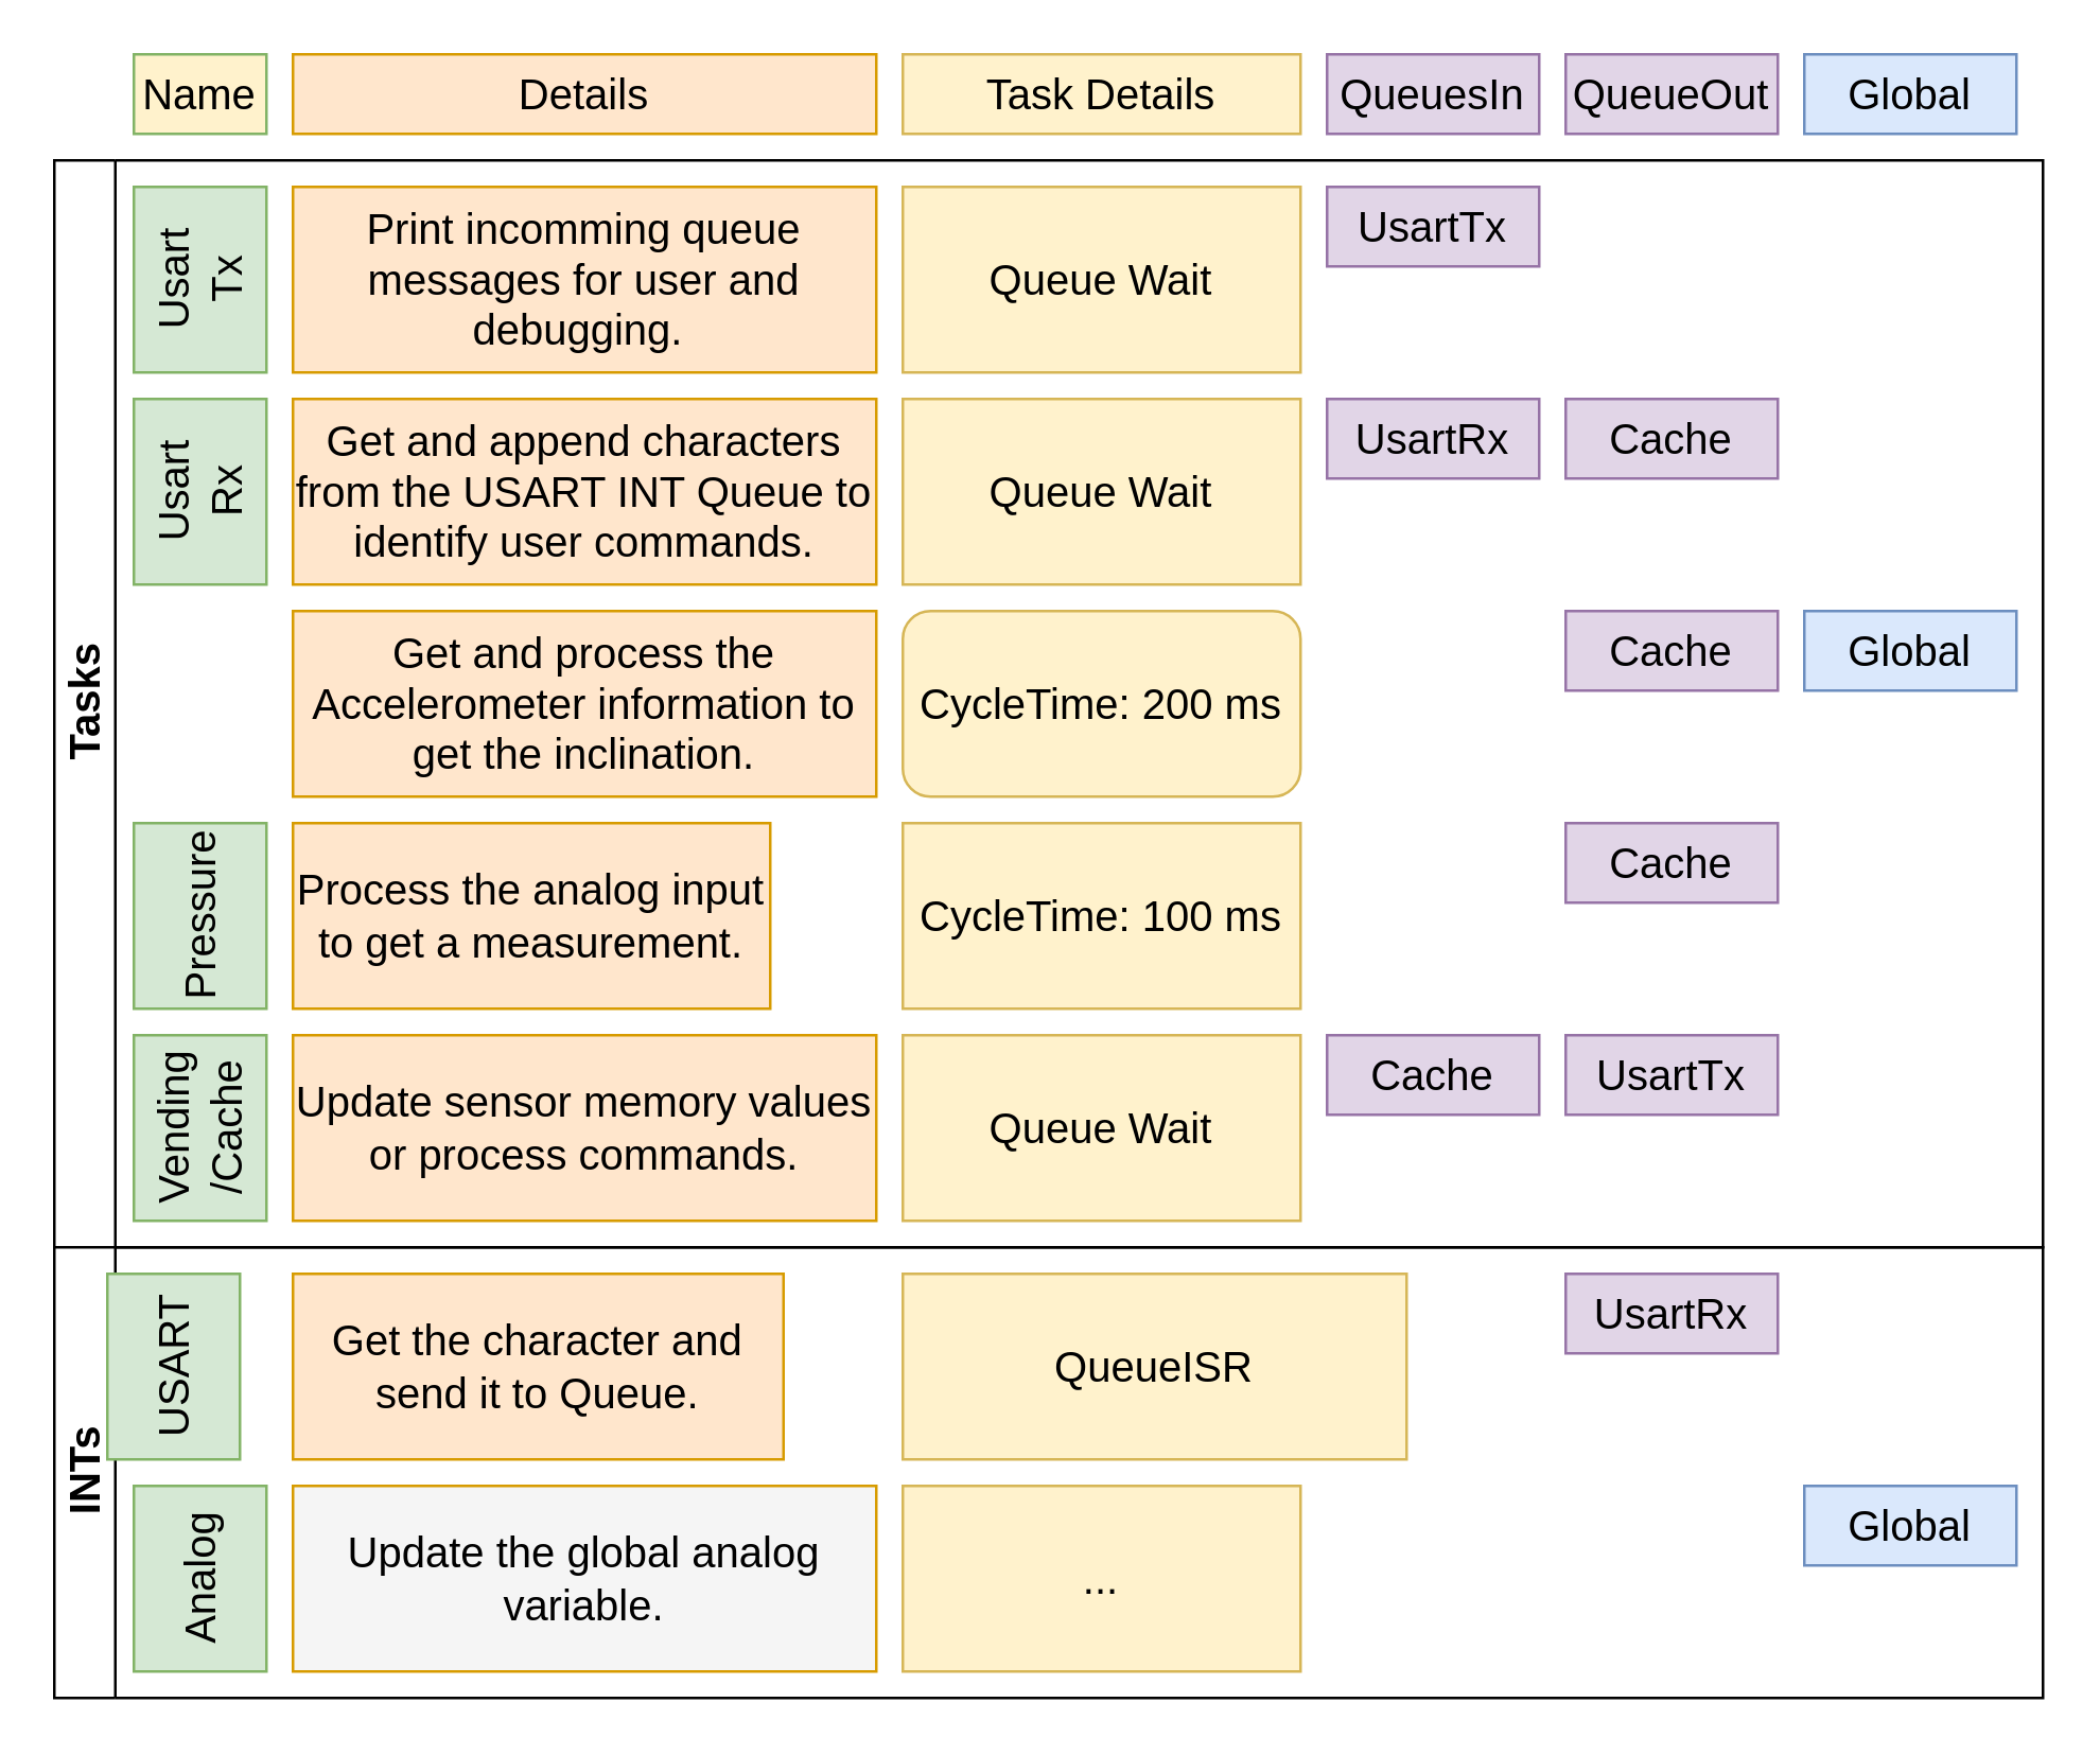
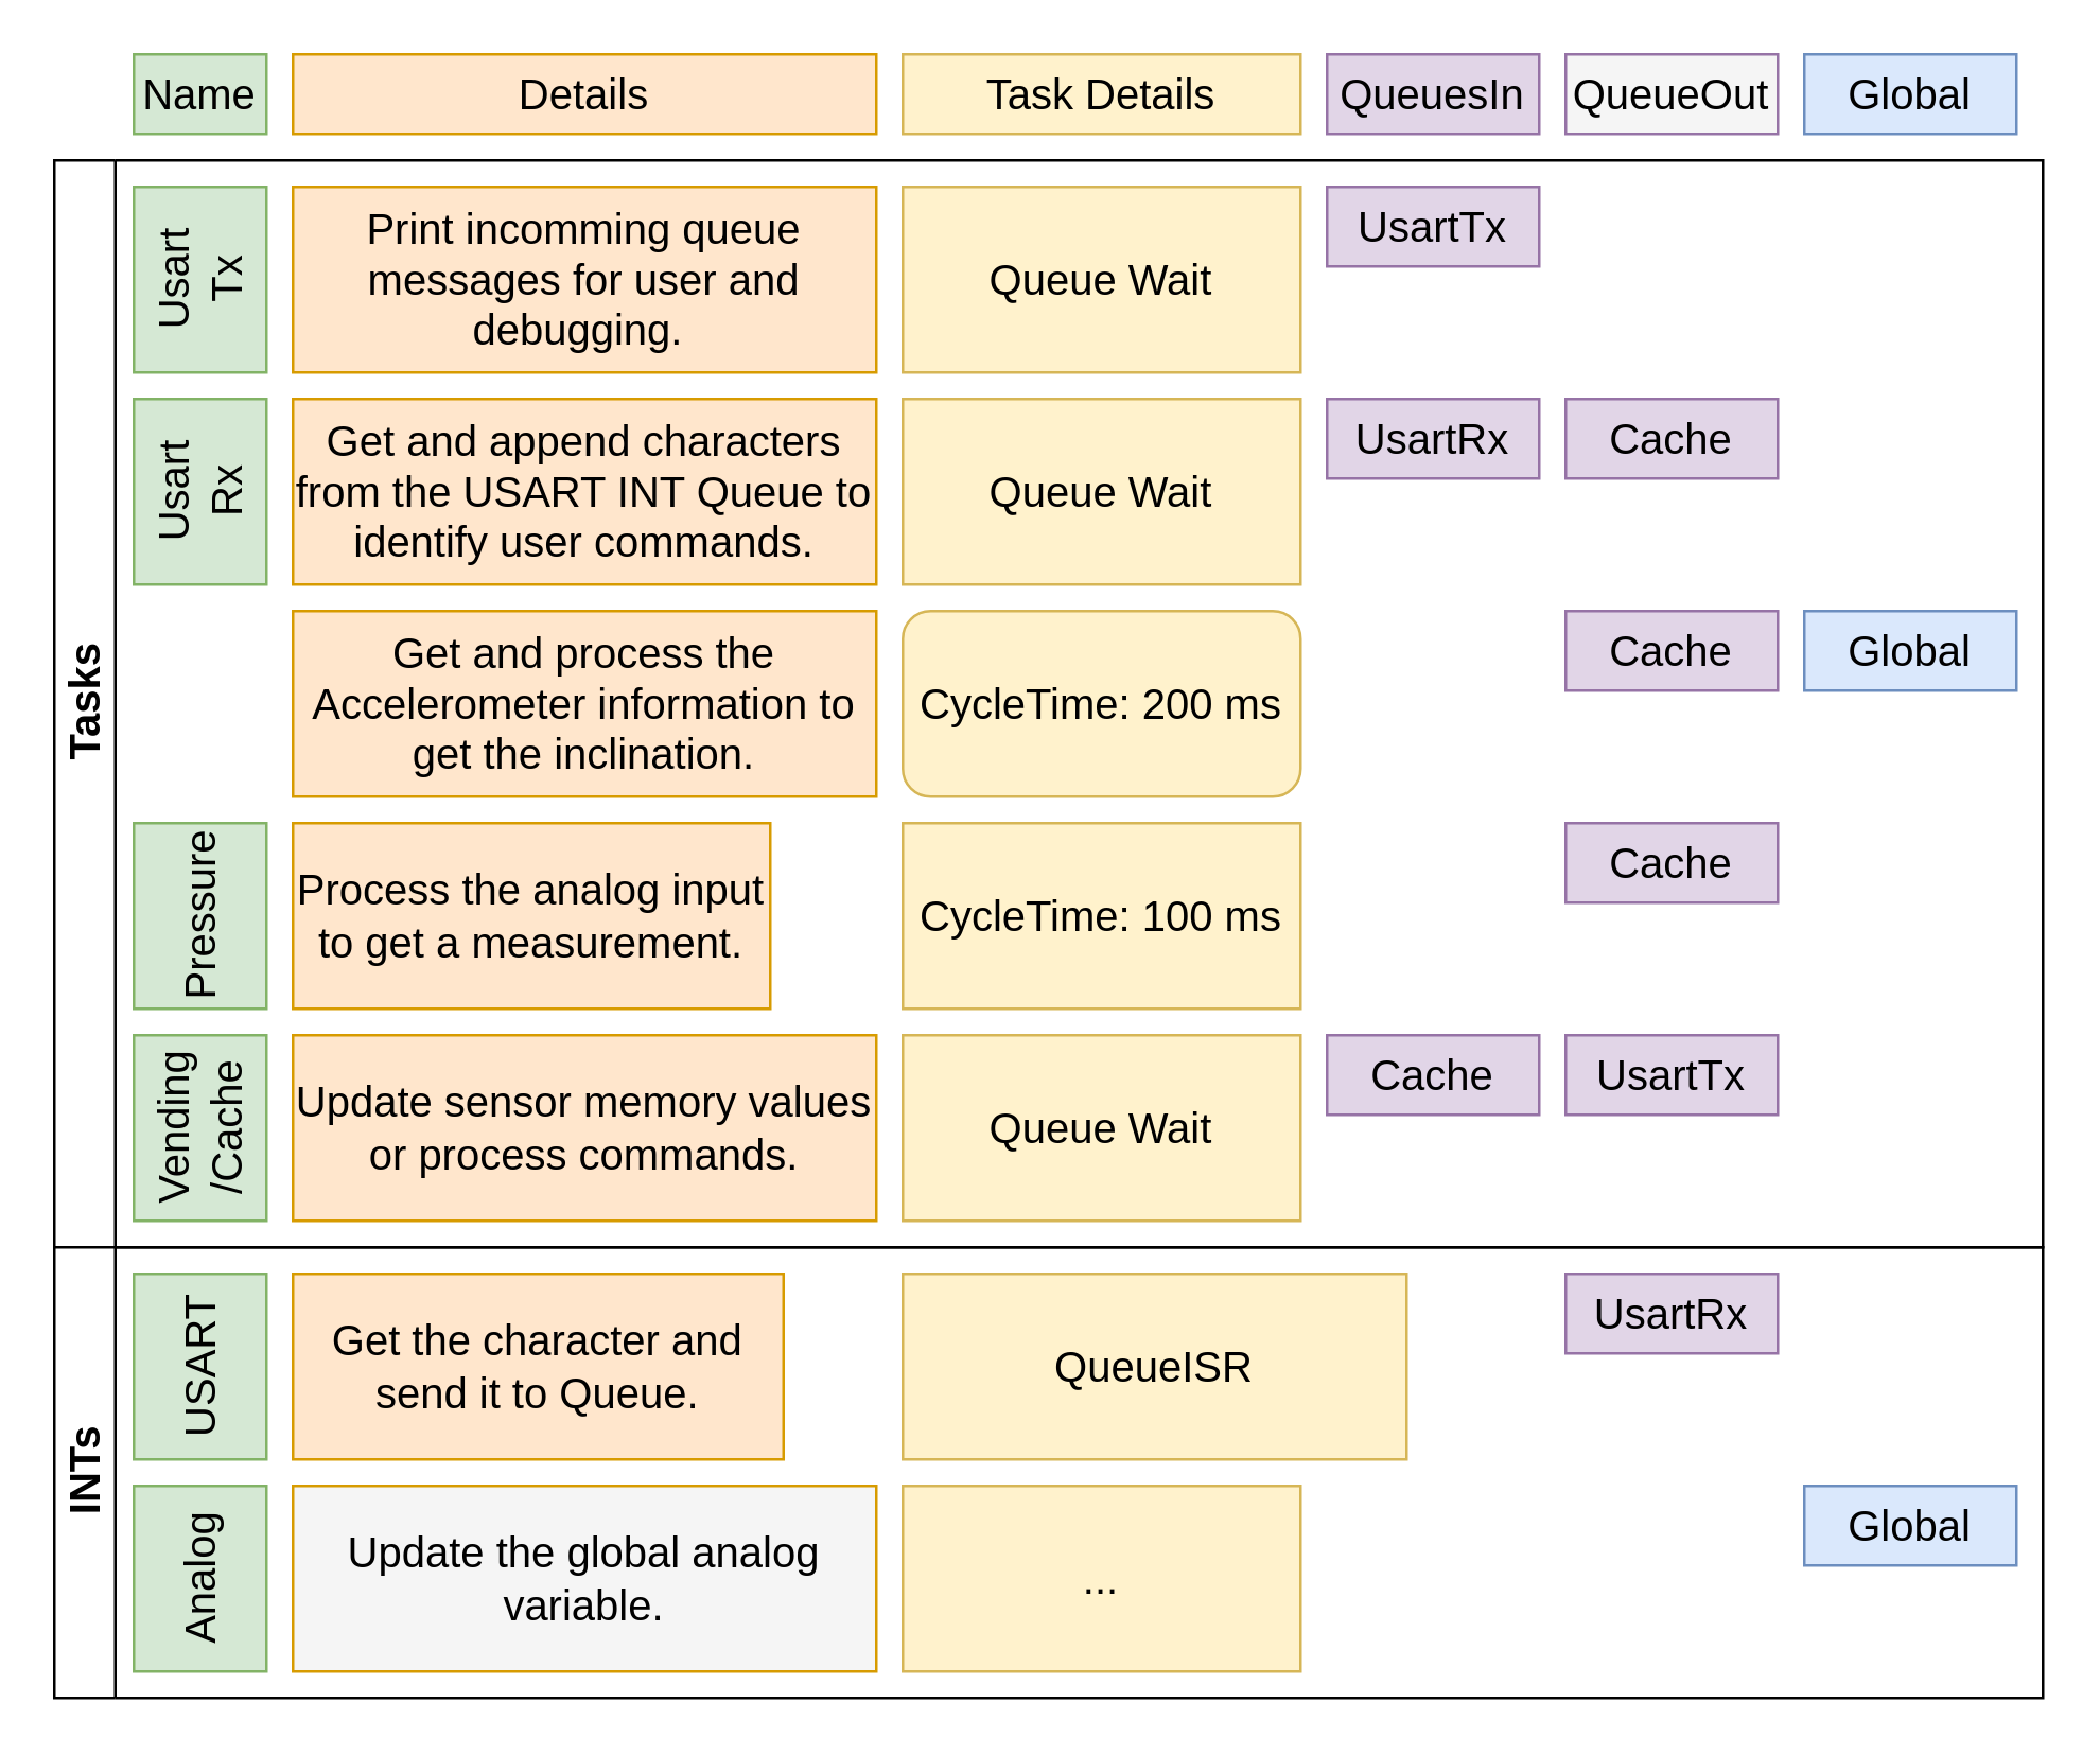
- <mxCell id="26" value="Name" style="rounded=0;whiteSpace=wrap;html=1;fontSize=16;fillColor=#fff2cc;strokeColor=#82b366;" vertex="1" parent="1"><mxGeometry x="50" y="20" width="50" height="30" as="geometry" /></mxCell>
+ <mxCell id="26" value="Name" style="rounded=0;whiteSpace=wrap;html=1;fontSize=16;fillColor=#d5e8d4;strokeColor=#82b366;" vertex="1" parent="1"><mxGeometry x="50" y="20" width="50" height="30" as="geometry" /></mxCell>
- <mxCell id="29" value="QueueOut" style="rounded=0;whiteSpace=wrap;html=1;fontSize=16;fillColor=#e1d5e7;strokeColor=#9673a6;" vertex="1" parent="1"><mxGeometry x="590" y="20" width="80" height="30" as="geometry" /></mxCell>
+ <mxCell id="29" value="QueueOut" style="rounded=0;whiteSpace=wrap;html=1;fontSize=16;fillColor=#f5f5f5;strokeColor=#9673a6;" vertex="1" parent="1"><mxGeometry x="590" y="20" width="80" height="30" as="geometry" /></mxCell>
- <mxCell id="31" value="USART" style="rounded=0;whiteSpace=wrap;html=1;fontSize=16;horizontal=0;fillColor=#d5e8d4;strokeColor=#82b366;" vertex="1" parent="30"><mxGeometry x="20" y="10" width="50" height="70" as="geometry" /></mxCell>
+ <mxCell id="31" value="USART" style="rounded=0;whiteSpace=wrap;html=1;fontSize=16;horizontal=0;fillColor=#d5e8d4;strokeColor=#82b366;" vertex="1" parent="30"><mxGeometry x="30" y="10" width="50" height="70" as="geometry" /></mxCell>
